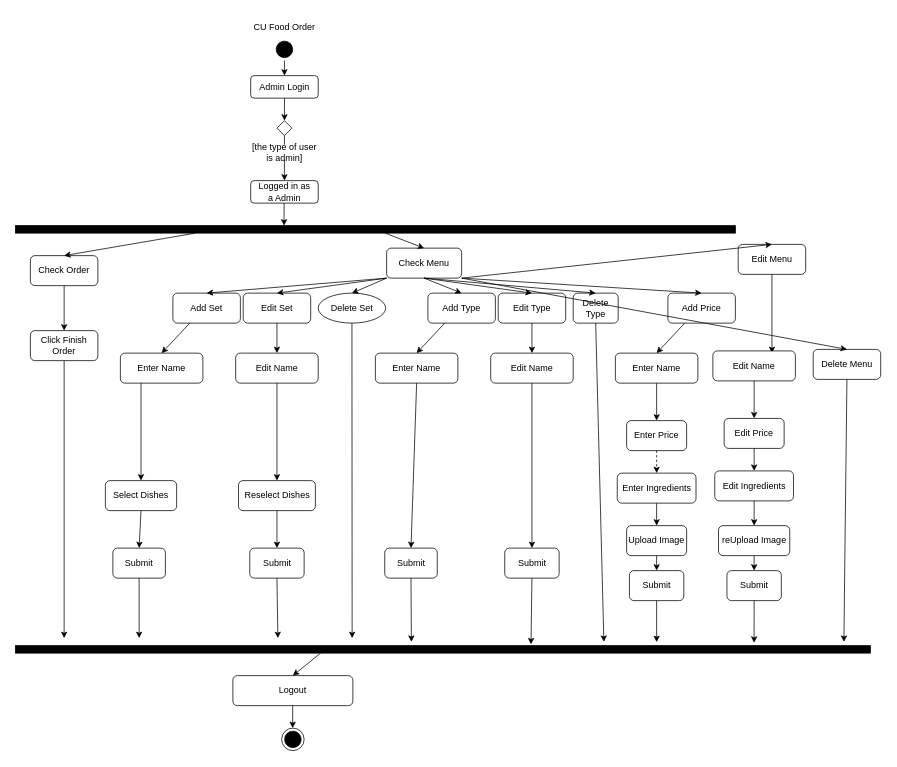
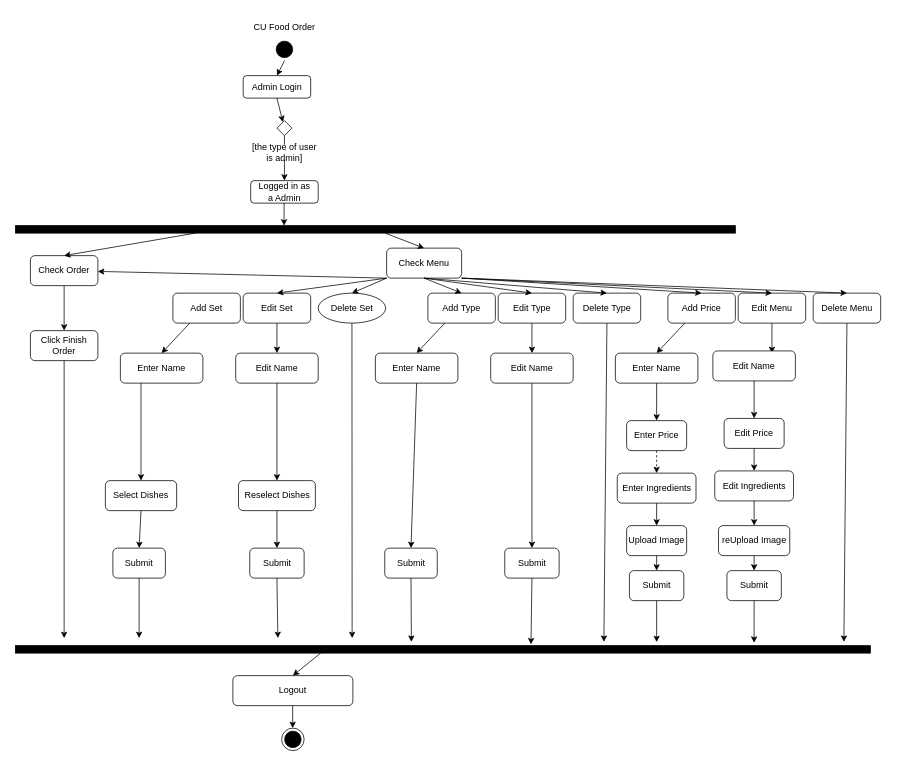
- <mxCell id="4" value="Admin Login" style="rounded=1;whiteSpace=wrap;html=1;strokeColor=#000000;fillColor=#FFFFFF;" vertex="1" parent="1"><mxGeometry x="333.75" y="100" width="90" height="30" as="geometry" /></mxCell>
+ <mxCell id="4" value="Admin Login" style="rounded=1;whiteSpace=wrap;html=1;strokeColor=#000000;fillColor=#FFFFFF;" vertex="1" parent="1"><mxGeometry x="323.75" y="100" width="90" height="30" as="geometry" /></mxCell>
- <mxCell id="66" value="Edit Menu" style="rounded=1;whiteSpace=wrap;html=1;strokeColor=#000000;fillColor=#FFFFFF;" vertex="1" parent="1"><mxGeometry x="983.75" y="325" width="90" height="40" as="geometry" /></mxCell>
+ <mxCell id="66" value="Edit Menu" style="rounded=1;whiteSpace=wrap;html=1;strokeColor=#000000;fillColor=#FFFFFF;" vertex="1" parent="1"><mxGeometry x="983.75" y="390" width="90" height="40" as="geometry" /></mxCell>
- <mxCell id="20" value="" style="endArrow=classic;html=1;rounded=0;strokeColor=#000000;exitX=0;exitY=1;exitDx=0;exitDy=0;entryX=0.5;entryY=0;entryDx=0;entryDy=0;" edge="1" parent="1" source="12" target="19"><mxGeometry width="50" height="50" relative="1" as="geometry"><mxPoint x="743.5" y="420" as="sourcePoint" /><mxPoint x="710" y="510" as="targetPoint" /></mxGeometry></mxCell>
+ <mxCell id="20" value="" style="endArrow=classic;html=1;rounded=0;strokeColor=#000000;exitX=0;exitY=1;exitDx=0;exitDy=0;" edge="1" parent="1" source="12" target="24"><mxGeometry width="50" height="50" relative="1" as="geometry"><mxPoint x="743.5" y="420" as="sourcePoint" /><mxPoint x="710" y="510" as="targetPoint" /></mxGeometry></mxCell>
- <mxCell id="56" value="Delete Type" style="rounded=1;whiteSpace=wrap;html=1;strokeColor=#000000;fillColor=#FFFFFF;" vertex="1" parent="1"><mxGeometry x="763.75" y="390" width="60" height="40" as="geometry" /></mxCell>
+ <mxCell id="56" value="Delete Type" style="rounded=1;whiteSpace=wrap;html=1;strokeColor=#000000;fillColor=#FFFFFF;" vertex="1" parent="1"><mxGeometry x="763.75" y="390" width="90" height="40" as="geometry" /></mxCell>
- <mxCell id="68" value="Delete Menu" style="rounded=1;whiteSpace=wrap;html=1;strokeColor=#000000;fillColor=#FFFFFF;" vertex="1" parent="1"><mxGeometry x="1083.75" y="465" width="90" height="40" as="geometry" /></mxCell>
+ <mxCell id="68" value="Delete Menu" style="rounded=1;whiteSpace=wrap;html=1;strokeColor=#000000;fillColor=#FFFFFF;" vertex="1" parent="1"><mxGeometry x="1083.75" y="390" width="90" height="40" as="geometry" /></mxCell>
